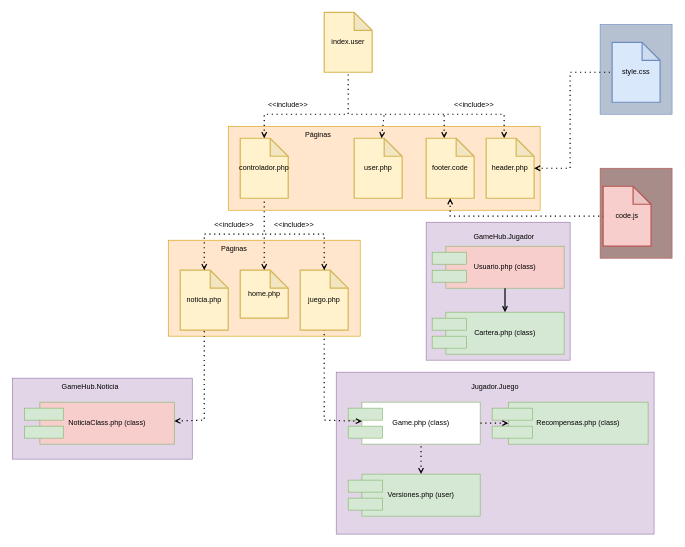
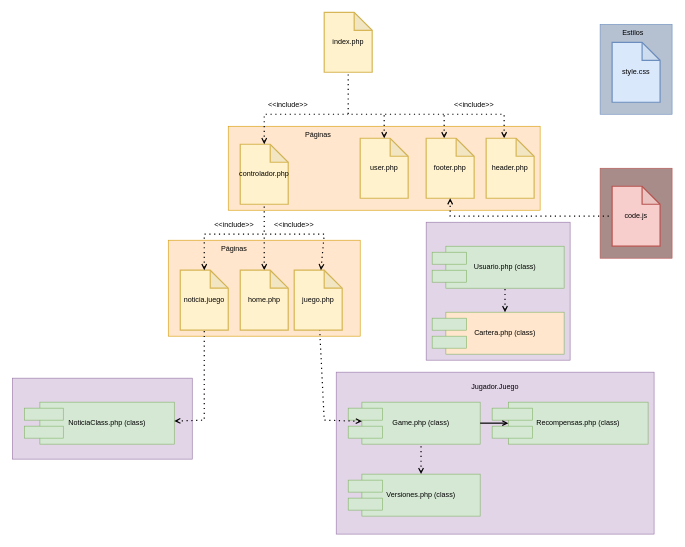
+ <mxCell id="62" value="Estilos" style="text;html=1;strokeColor=none;fillColor=none;align=center;verticalAlign=middle;whiteSpace=wrap;rounded=0;shadow=0;glass=0;" vertex="1" parent="1"><mxGeometry x="1025" y="40" width="60" height="30" as="geometry" /></mxCell>
- <mxCell id="9" value="index.user" style="shape=note;whiteSpace=wrap;html=1;backgroundOutline=1;darkOpacity=0.05;fillColor=#fff2cc;strokeColor=#d6b656;strokeWidth=2;" vertex="1" parent="1"><mxGeometry x="540" y="20" width="80" height="100" as="geometry" /></mxCell>
+ <mxCell id="9" value="index.php" style="shape=note;whiteSpace=wrap;html=1;backgroundOutline=1;darkOpacity=0.05;fillColor=#fff2cc;strokeColor=#d6b656;strokeWidth=2;" vertex="1" parent="1"><mxGeometry x="540" y="20" width="80" height="100" as="geometry" /></mxCell>
- <mxCell id="66" value="" style="endArrow=none;dashed=1;html=1;dashPattern=1 3;strokeWidth=2;rounded=0;startArrow=open;startFill=0;" edge="1" parent="1" source="64" target="60"><mxGeometry width="50" height="50" relative="1" as="geometry"><mxPoint x="750" y="240" as="sourcePoint" /><mxPoint x="750" y="200" as="targetPoint" /><Array as="points"><mxPoint x="950" y="280" /><mxPoint x="950" y="120" /></Array></mxGeometry></mxCell>
- <mxCell id="10" value="controlador.php" style="shape=note;whiteSpace=wrap;html=1;backgroundOutline=1;darkOpacity=0.05;fillColor=#fff2cc;strokeColor=#d6b656;strokeWidth=2;" vertex="1" parent="1"><mxGeometry x="400" y="230" width="80" height="100" as="geometry" /></mxCell>
+ <mxCell id="10" value="controlador.php" style="shape=note;whiteSpace=wrap;html=1;backgroundOutline=1;darkOpacity=0.05;fillColor=#fff2cc;strokeColor=#d6b656;strokeWidth=2;" vertex="1" parent="1"><mxGeometry x="400" y="240" width="80" height="100" as="geometry" /></mxCell>
- <mxCell id="40" value="user.php" style="shape=note;whiteSpace=wrap;html=1;backgroundOutline=1;darkOpacity=0.05;fillColor=#fff2cc;strokeColor=#d6b656;strokeWidth=2;" vertex="1" parent="1"><mxGeometry x="590" y="230" width="80" height="100" as="geometry" /></mxCell>
+ <mxCell id="40" value="user.php" style="shape=note;whiteSpace=wrap;html=1;backgroundOutline=1;darkOpacity=0.05;fillColor=#fff2cc;strokeColor=#d6b656;strokeWidth=2;" vertex="1" parent="1"><mxGeometry x="600" y="230" width="80" height="100" as="geometry" /></mxCell>
- <mxCell id="63" value="footer.code" style="shape=note;whiteSpace=wrap;html=1;backgroundOutline=1;darkOpacity=0.05;fillColor=#fff2cc;strokeColor=#d6b656;strokeWidth=2;" vertex="1" parent="1"><mxGeometry x="710" y="230" width="80" height="100" as="geometry" /></mxCell>
+ <mxCell id="63" value="footer.php" style="shape=note;whiteSpace=wrap;html=1;backgroundOutline=1;darkOpacity=0.05;fillColor=#fff2cc;strokeColor=#d6b656;strokeWidth=2;" vertex="1" parent="1"><mxGeometry x="710" y="230" width="80" height="100" as="geometry" /></mxCell>
- <mxCell id="61" value="code.js" style="shape=note;whiteSpace=wrap;html=1;backgroundOutline=1;darkOpacity=0.05;fillColor=#f8cecc;strokeColor=#b85450;strokeWidth=2;" vertex="1" parent="1"><mxGeometry x="1005" y="310" width="80" height="100" as="geometry" /></mxCell>
+ <mxCell id="61" value="code.js" style="shape=note;whiteSpace=wrap;html=1;backgroundOutline=1;darkOpacity=0.05;fillColor=#f8cecc;strokeColor=#b85450;strokeWidth=2;" vertex="1" parent="1"><mxGeometry x="1020" y="310" width="80" height="100" as="geometry" /></mxCell>
- <mxCell id="50" value="GameHub.Jugador" style="text;html=1;strokeColor=none;fillColor=none;align=center;verticalAlign=middle;whiteSpace=wrap;rounded=0;shadow=0;glass=0;" vertex="1" parent="1"><mxGeometry x="775" y="380" width="130" height="30" as="geometry" /></mxCell>
- <mxCell id="43" value="Usuario.php (class)" style="rounded=0;whiteSpace=wrap;html=1;shadow=0;glass=0;strokeWidth=1;fillColor=#f8cecc;strokeColor=#82b366;" vertex="1" parent="42"><mxGeometry x="22.86" width="197.14" height="70" as="geometry" /></mxCell>
+ <mxCell id="43" value="Usuario.php (class)" style="rounded=0;whiteSpace=wrap;html=1;shadow=0;glass=0;strokeWidth=1;fillColor=#d5e8d4;strokeColor=#82b366;" vertex="1" parent="42"><mxGeometry x="22.86" width="197.14" height="70" as="geometry" /></mxCell>
- <mxCell id="21" value="home.php" style="shape=note;whiteSpace=wrap;html=1;backgroundOutline=1;darkOpacity=0.05;fillColor=#fff2cc;strokeColor=#d6b656;strokeWidth=2;" vertex="1" parent="1"><mxGeometry x="400" y="450" width="80" height="80" as="geometry" /></mxCell>
+ <mxCell id="21" value="home.php" style="shape=note;whiteSpace=wrap;html=1;backgroundOutline=1;darkOpacity=0.05;fillColor=#fff2cc;strokeColor=#d6b656;strokeWidth=2;" vertex="1" parent="1"><mxGeometry x="400" y="450" width="80" height="100" as="geometry" /></mxCell>
- <mxCell id="59" value="" style="endArrow=none;dashed=0;html=1;dashPattern=1 3;strokeWidth=2;rounded=0;startArrow=open;startFill=0;" edge="1" parent="1" source="47" target="43"><mxGeometry width="50" height="50" relative="1" as="geometry"><mxPoint x="711.43" y="800" as="sourcePoint" /><mxPoint x="711.43" y="750" as="targetPoint" /><Array as="points" /></mxGeometry></mxCell>
+ <mxCell id="59" value="" style="endArrow=none;dashed=1;html=1;dashPattern=1 3;strokeWidth=2;rounded=0;startArrow=open;startFill=0;" edge="1" parent="1" source="47" target="43"><mxGeometry width="50" height="50" relative="1" as="geometry"><mxPoint x="711.43" y="800" as="sourcePoint" /><mxPoint x="711.43" y="750" as="targetPoint" /><Array as="points" /></mxGeometry></mxCell>
- <mxCell id="19" value="noticia.php" style="shape=note;whiteSpace=wrap;html=1;backgroundOutline=1;darkOpacity=0.05;fillColor=#fff2cc;strokeColor=#d6b656;strokeWidth=2;" vertex="1" parent="1"><mxGeometry x="300" y="450" width="80" height="100" as="geometry" /></mxCell>
+ <mxCell id="19" value="noticia.juego" style="shape=note;whiteSpace=wrap;html=1;backgroundOutline=1;darkOpacity=0.05;fillColor=#fff2cc;strokeColor=#d6b656;strokeWidth=2;" vertex="1" parent="1"><mxGeometry x="300" y="450" width="80" height="100" as="geometry" /></mxCell>
- <mxCell id="16" value="juego.php" style="shape=note;whiteSpace=wrap;html=1;backgroundOutline=1;darkOpacity=0.05;fillColor=#fff2cc;strokeColor=#d6b656;strokeWidth=2;" vertex="1" parent="1"><mxGeometry x="500" y="450" width="80" height="100" as="geometry" /></mxCell>
+ <mxCell id="16" value="juego.php" style="shape=note;whiteSpace=wrap;html=1;backgroundOutline=1;darkOpacity=0.05;fillColor=#fff2cc;strokeColor=#d6b656;strokeWidth=2;" vertex="1" parent="1"><mxGeometry x="490" y="450" width="80" height="100" as="geometry" /></mxCell>
- <mxCell id="47" value="Cartera.php (class)" style="rounded=0;whiteSpace=wrap;html=1;shadow=0;glass=0;strokeWidth=1;fillColor=#d5e8d4;strokeColor=#82b366;" vertex="1" parent="46"><mxGeometry x="22.86" width="197.14" height="70" as="geometry" /></mxCell>
+ <mxCell id="47" value="Cartera.php (class)" style="rounded=0;whiteSpace=wrap;html=1;shadow=0;glass=0;strokeWidth=1;fillColor=#ffe6cc;strokeColor=#82b366;" vertex="1" parent="46"><mxGeometry x="22.86" width="197.14" height="70" as="geometry" /></mxCell>
- <mxCell id="54" value="GameHub.Noticia" style="text;html=1;strokeColor=none;fillColor=none;align=center;verticalAlign=middle;whiteSpace=wrap;rounded=0;shadow=0;glass=0;" vertex="1" parent="1"><mxGeometry x="85" y="630" width="130" height="30" as="geometry" /></mxCell>
- <mxCell id="29" value="NoticiaClass.php (class)" style="rounded=0;whiteSpace=wrap;html=1;shadow=0;glass=0;strokeWidth=1;fillColor=#f8cecc;strokeColor=#82b366;" vertex="1" parent="28"><mxGeometry x="25.977" width="224.023" height="70" as="geometry" /></mxCell>
+ <mxCell id="29" value="NoticiaClass.php (class)" style="rounded=0;whiteSpace=wrap;html=1;shadow=0;glass=0;strokeWidth=1;fillColor=#d5e8d4;strokeColor=#82b366;" vertex="1" parent="28"><mxGeometry x="25.977" width="224.023" height="70" as="geometry" /></mxCell>
- <mxCell id="25" value="Game.php (class)" style="rounded=0;whiteSpace=wrap;html=1;shadow=0;glass=0;strokeWidth=1;fillColor=#ffffff;strokeColor=#82b366;" vertex="1" parent="24"><mxGeometry x="22.86" width="197.14" height="70" as="geometry" /></mxCell>
+ <mxCell id="25" value="Game.php (class)" style="rounded=0;whiteSpace=wrap;html=1;shadow=0;glass=0;strokeWidth=1;fillColor=#d5e8d4;strokeColor=#82b366;" vertex="1" parent="24"><mxGeometry x="22.86" width="197.14" height="70" as="geometry" /></mxCell>
- <mxCell id="58" value="" style="endArrow=none;dashed=1;html=1;dashPattern=1 3;strokeWidth=2;rounded=0;startArrow=open;startFill=0;" edge="1" parent="1" source="37" target="25"><mxGeometry width="50" height="50" relative="1" as="geometry"><mxPoint x="711.43" y="800" as="sourcePoint" /><mxPoint x="711.43" y="750" as="targetPoint" /><Array as="points" /></mxGeometry></mxCell>
+ <mxCell id="58" value="" style="endArrow=none;dashed=0;html=1;dashPattern=1 3;strokeWidth=2;rounded=0;startArrow=open;startFill=0;" edge="1" parent="1" source="37" target="25"><mxGeometry width="50" height="50" relative="1" as="geometry"><mxPoint x="711.43" y="800" as="sourcePoint" /><mxPoint x="711.43" y="750" as="targetPoint" /><Array as="points" /></mxGeometry></mxCell>
- <mxCell id="33" value="Versiones.php (user)" style="rounded=0;whiteSpace=wrap;html=1;shadow=0;glass=0;strokeWidth=1;fillColor=#d5e8d4;strokeColor=#82b366;" vertex="1" parent="32"><mxGeometry x="22.86" width="197.14" height="70" as="geometry" /></mxCell>
+ <mxCell id="33" value="Versiones.php (class)" style="rounded=0;whiteSpace=wrap;html=1;shadow=0;glass=0;strokeWidth=1;fillColor=#d5e8d4;strokeColor=#82b366;" vertex="1" parent="32"><mxGeometry x="22.86" width="197.14" height="70" as="geometry" /></mxCell>
